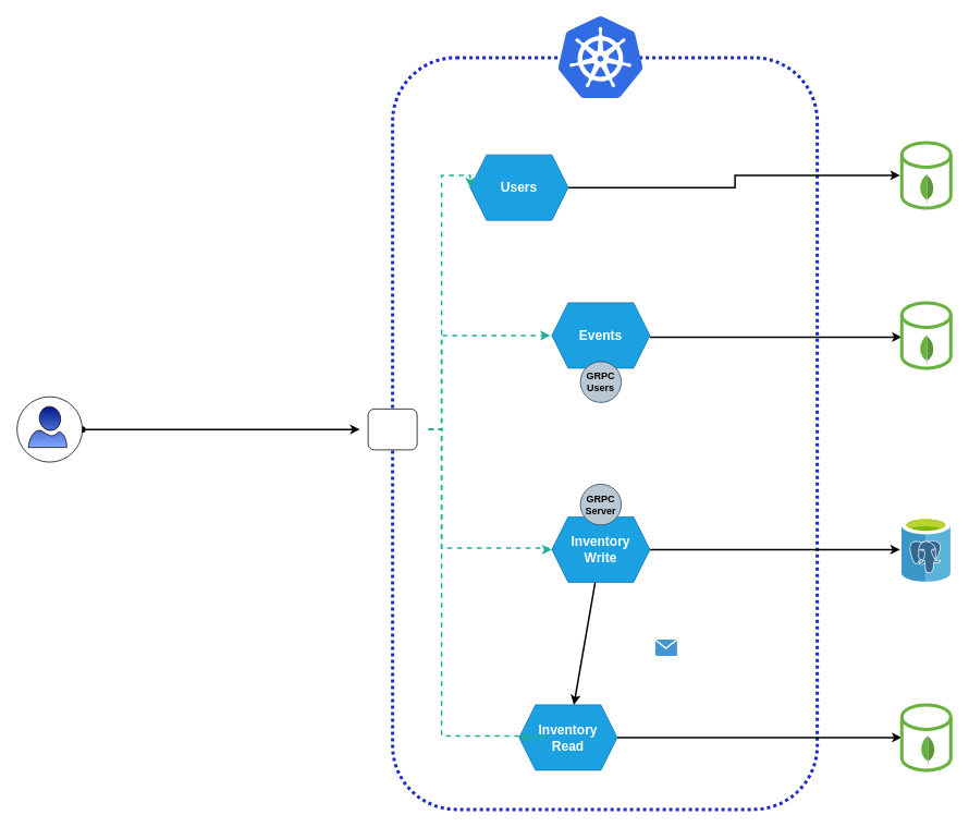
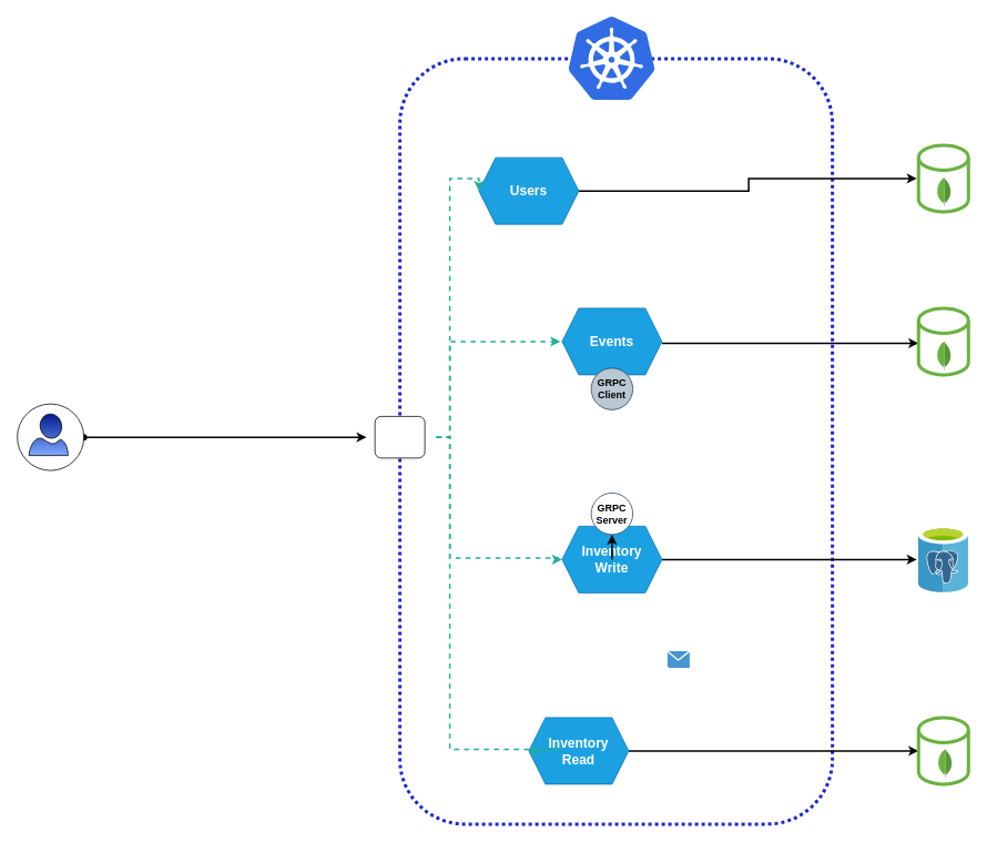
- <mxCell id="13" value="&lt;font color=&quot;#000000&quot;&gt;&lt;b&gt;GRPC&lt;br&gt;Users&lt;/b&gt;&lt;/font&gt;" style="ellipse;whiteSpace=wrap;html=1;aspect=fixed;fillColor=#bac8d3;strokeColor=#23445d;" parent="1" vertex="1"><mxGeometry x="710" y="442" width="50" height="50" as="geometry" /></mxCell>
+ <mxCell id="13" value="&lt;font color=&quot;#000000&quot;&gt;&lt;b&gt;GRPC&lt;br&gt;Client&lt;/b&gt;&lt;/font&gt;" style="ellipse;whiteSpace=wrap;html=1;aspect=fixed;fillColor=#bac8d3;strokeColor=#23445d;" parent="1" vertex="1"><mxGeometry x="710" y="442" width="50" height="50" as="geometry" /></mxCell>
- <mxCell id="12" value="&lt;font color=&quot;#000000&quot;&gt;&lt;b&gt;GRPC&lt;br&gt;Server&lt;/b&gt;&lt;/font&gt;" style="ellipse;whiteSpace=wrap;html=1;aspect=fixed;fillColor=#bac8d3;strokeColor=#23445d;" parent="1" vertex="1"><mxGeometry x="710" y="592" width="50" height="50" as="geometry" /></mxCell>
+ <mxCell id="12" value="&lt;font color=&quot;#000000&quot;&gt;&lt;b&gt;GRPC&lt;br&gt;Server&lt;/b&gt;&lt;/font&gt;" style="ellipse;whiteSpace=wrap;html=1;aspect=fixed;fillColor=#ffffff;strokeColor=#23445d;" parent="1" vertex="1"><mxGeometry x="710" y="592" width="50" height="50" as="geometry" /></mxCell>
- <mxCell id="20" value="" style="endArrow=classic;html=1;fontColor=#FF6229;strokeWidth=2;" edge="1" parent="1" source="5" target="7"><mxGeometry width="50" height="50" relative="1" as="geometry"><mxPoint x="740" y="792" as="sourcePoint" /><mxPoint x="790" y="742" as="targetPoint" /></mxGeometry></mxCell>
+ <mxCell id="20" value="" style="endArrow=classic;html=1;fontColor=#FF6229;strokeWidth=2;" edge="1" parent="1" source="5" target="12"><mxGeometry width="50" height="50" relative="1" as="geometry"><mxPoint x="740" y="792" as="sourcePoint" /><mxPoint x="790" y="742" as="targetPoint" /></mxGeometry></mxCell>
